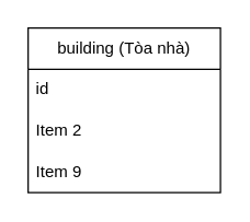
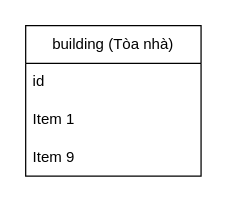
- <mxCell id="4" value="Item 2" style="text;strokeColor=none;fillColor=none;align=left;verticalAlign=middle;spacingLeft=4;spacingRight=4;overflow=hidden;points=[[0,0.5],[1,0.5]];portConstraint=eastwest;rotatable=0;whiteSpace=wrap;html=1;" parent="2" vertex="1"><mxGeometry y="60" width="140" height="30" as="geometry" /></mxCell>
+ <mxCell id="4" value="Item 1" style="text;strokeColor=none;fillColor=none;align=left;verticalAlign=middle;spacingLeft=4;spacingRight=4;overflow=hidden;points=[[0,0.5],[1,0.5]];portConstraint=eastwest;rotatable=0;whiteSpace=wrap;html=1;" parent="2" vertex="1"><mxGeometry y="60" width="140" height="30" as="geometry" /></mxCell>
